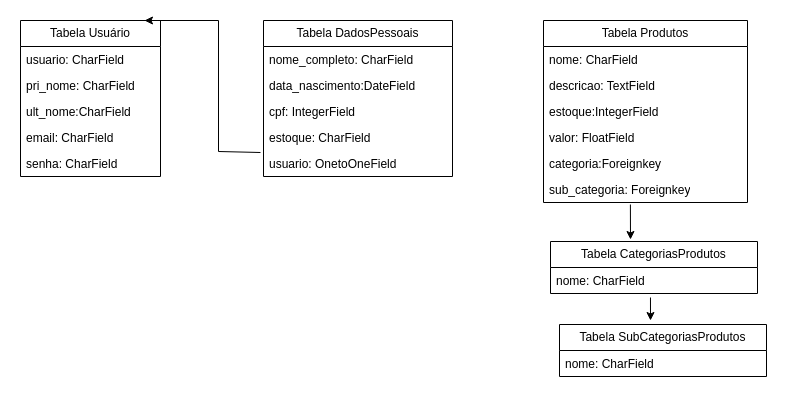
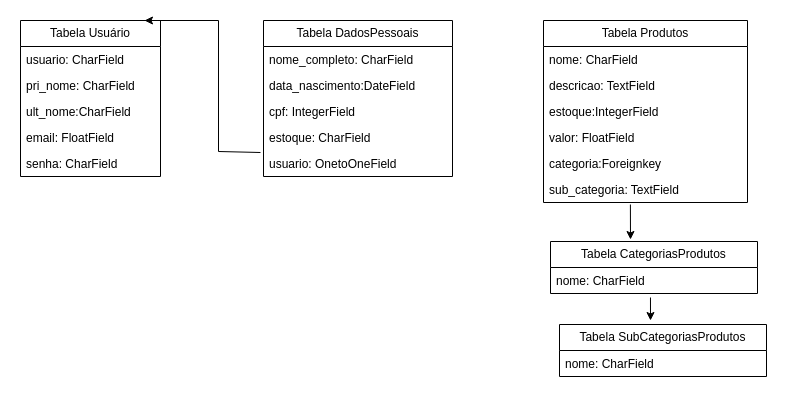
- <mxCell id="6" value="email: CharField" style="text;strokeColor=none;fillColor=none;align=left;verticalAlign=top;spacingLeft=4;spacingRight=4;overflow=hidden;rotatable=0;points=[[0,0.5],[1,0.5]];portConstraint=eastwest;whiteSpace=wrap;html=1;" vertex="1" parent="2"><mxGeometry y="104" width="140" height="26" as="geometry" /></mxCell>
+ <mxCell id="6" value="email: FloatField" style="text;strokeColor=none;fillColor=none;align=left;verticalAlign=top;spacingLeft=4;spacingRight=4;overflow=hidden;rotatable=0;points=[[0,0.5],[1,0.5]];portConstraint=eastwest;whiteSpace=wrap;html=1;" vertex="1" parent="2"><mxGeometry y="104" width="140" height="26" as="geometry" /></mxCell>
- <mxCell id="20" value="sub_categoria: Foreignkey" style="text;strokeColor=none;fillColor=none;align=left;verticalAlign=top;spacingLeft=4;spacingRight=4;overflow=hidden;rotatable=0;points=[[0,0.5],[1,0.5]];portConstraint=eastwest;whiteSpace=wrap;html=1;" vertex="1" parent="14"><mxGeometry y="156" width="204" height="26" as="geometry" /></mxCell>
+ <mxCell id="20" value="sub_categoria: TextField" style="text;strokeColor=none;fillColor=none;align=left;verticalAlign=top;spacingLeft=4;spacingRight=4;overflow=hidden;rotatable=0;points=[[0,0.5],[1,0.5]];portConstraint=eastwest;whiteSpace=wrap;html=1;" vertex="1" parent="14"><mxGeometry y="156" width="204" height="26" as="geometry" /></mxCell>
